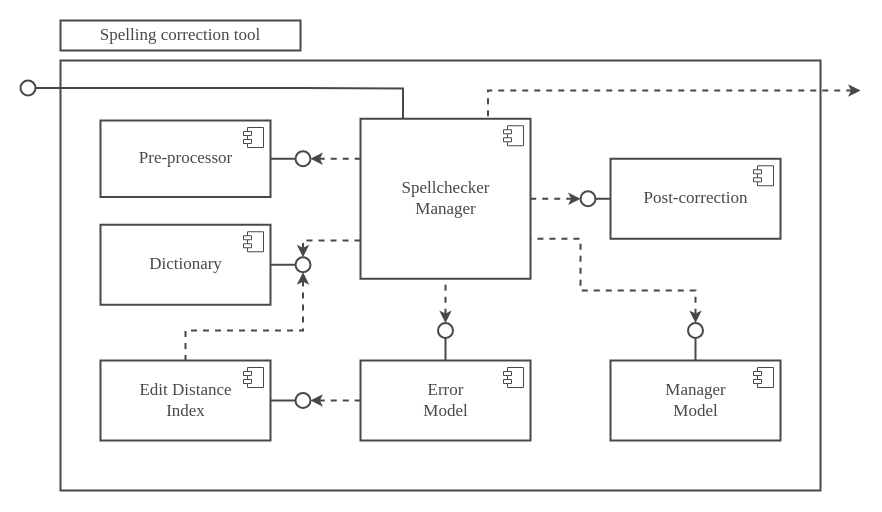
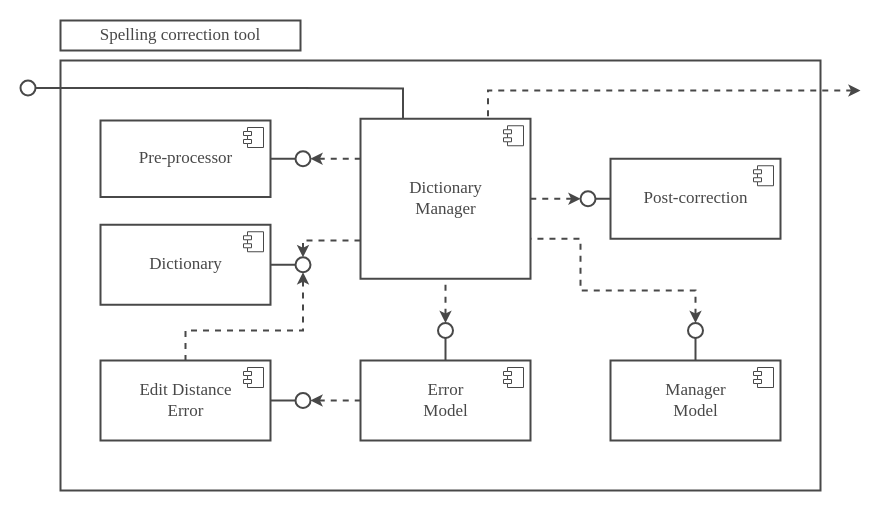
- <mxCell id="23" value="&lt;font style=&quot;font-size: 17px&quot;&gt;&lt;font face=&quot;montserrat semibold&quot; color=&quot;#484848&quot;&gt;Spellchecker&lt;br&gt;Manager&lt;/font&gt;&lt;br&gt;&lt;/font&gt;" style="html=1;dropTarget=0;strokeWidth=2;strokeColor=#484848;" parent="1" vertex="1"><mxGeometry x="360" y="118.25" width="170" height="160" as="geometry" /></mxCell>
+ <mxCell id="23" value="&lt;font style=&quot;font-size: 17px&quot;&gt;&lt;font face=&quot;montserrat semibold&quot; color=&quot;#484848&quot;&gt;Dictionary&lt;br&gt;Manager&lt;/font&gt;&lt;br&gt;&lt;/font&gt;" style="html=1;dropTarget=0;strokeWidth=2;strokeColor=#484848;" parent="1" vertex="1"><mxGeometry x="360" y="118.25" width="170" height="160" as="geometry" /></mxCell>
- <mxCell id="29" value="&lt;font color=&quot;#484848&quot; face=&quot;montserrat semibold&quot;&gt;&lt;span style=&quot;font-size: 17px&quot;&gt;Edit Distance &lt;br&gt;Index&lt;br&gt;&lt;/span&gt;&lt;/font&gt;" style="html=1;dropTarget=0;strokeWidth=2;strokeColor=#484848;" parent="1" vertex="1"><mxGeometry x="100" y="360" width="170" height="80" as="geometry" /></mxCell>
+ <mxCell id="29" value="&lt;font color=&quot;#484848&quot; face=&quot;montserrat semibold&quot;&gt;&lt;span style=&quot;font-size: 17px&quot;&gt;Edit Distance &lt;br&gt;Error&lt;br&gt;&lt;/span&gt;&lt;/font&gt;" style="html=1;dropTarget=0;strokeWidth=2;strokeColor=#484848;" parent="1" vertex="1"><mxGeometry x="100" y="360" width="170" height="80" as="geometry" /></mxCell>
